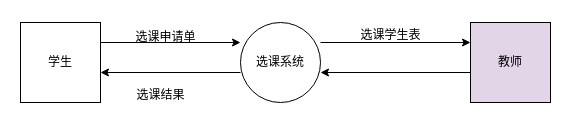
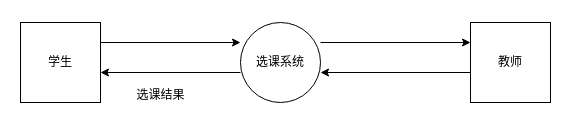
- <mxCell id="11" value="选课学生表" style="text;html=1;align=center;verticalAlign=middle;resizable=0;points=[];autosize=1;strokeColor=none;fillColor=none;" vertex="1" parent="1"><mxGeometry x="350" y="20" width="80" height="30" as="geometry" /></mxCell>
- <mxCell id="9" value="选课申请单" style="text;html=1;align=center;verticalAlign=middle;resizable=0;points=[];autosize=1;strokeColor=none;fillColor=none;" vertex="1" parent="1"><mxGeometry x="125" y="22" width="80" height="30" as="geometry" /></mxCell>
- <mxCell id="5" value="教师" style="whiteSpace=wrap;html=1;aspect=fixed;fillColor=#e1d5e7;" vertex="1" parent="1"><mxGeometry x="470" y="22" width="80" height="80" as="geometry" /></mxCell>
+ <mxCell id="5" value="教师" style="whiteSpace=wrap;html=1;aspect=fixed;" vertex="1" parent="1"><mxGeometry x="470" y="22" width="80" height="80" as="geometry" /></mxCell>
